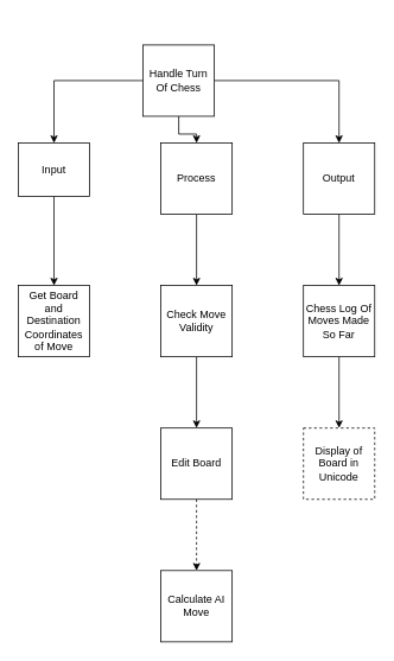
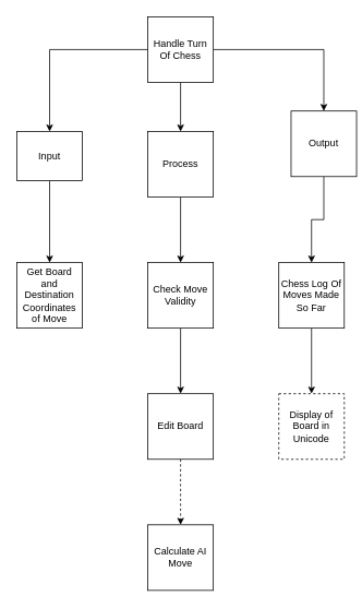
- <mxCell id="5" value="Handle Turn Of Chess" style="whiteSpace=wrap;html=1;aspect=fixed;" vertex="1" parent="1"><mxGeometry x="160" y="50" width="80" height="80" as="geometry" /></mxCell>
+ <mxCell id="5" value="Handle Turn Of Chess" style="whiteSpace=wrap;html=1;aspect=fixed;" vertex="1" parent="1"><mxGeometry x="180" y="20" width="80" height="80" as="geometry" /></mxCell>
- <mxCell id="17" value="Output" style="whiteSpace=wrap;html=1;aspect=fixed;" vertex="1" parent="1"><mxGeometry x="340" y="160" width="80" height="80" as="geometry" /></mxCell>
+ <mxCell id="17" value="Output" style="whiteSpace=wrap;html=1;aspect=fixed;" vertex="1" parent="1"><mxGeometry x="355" y="135" width="80" height="80" as="geometry" /></mxCell>
